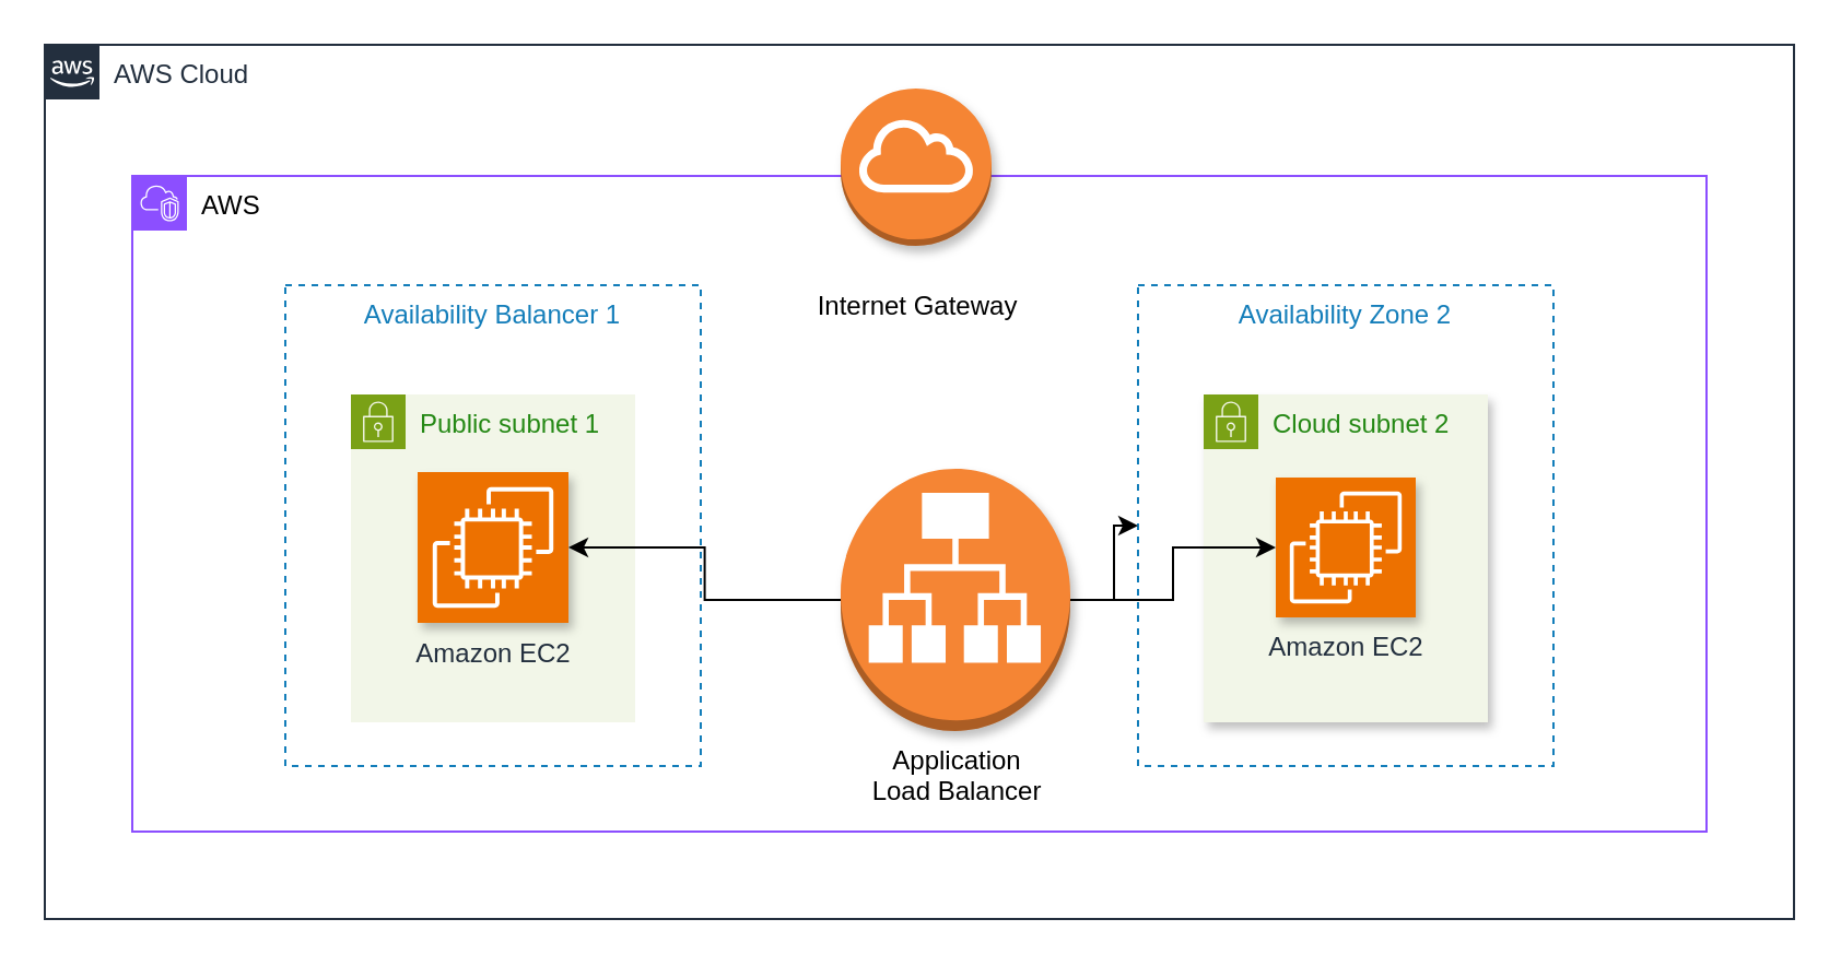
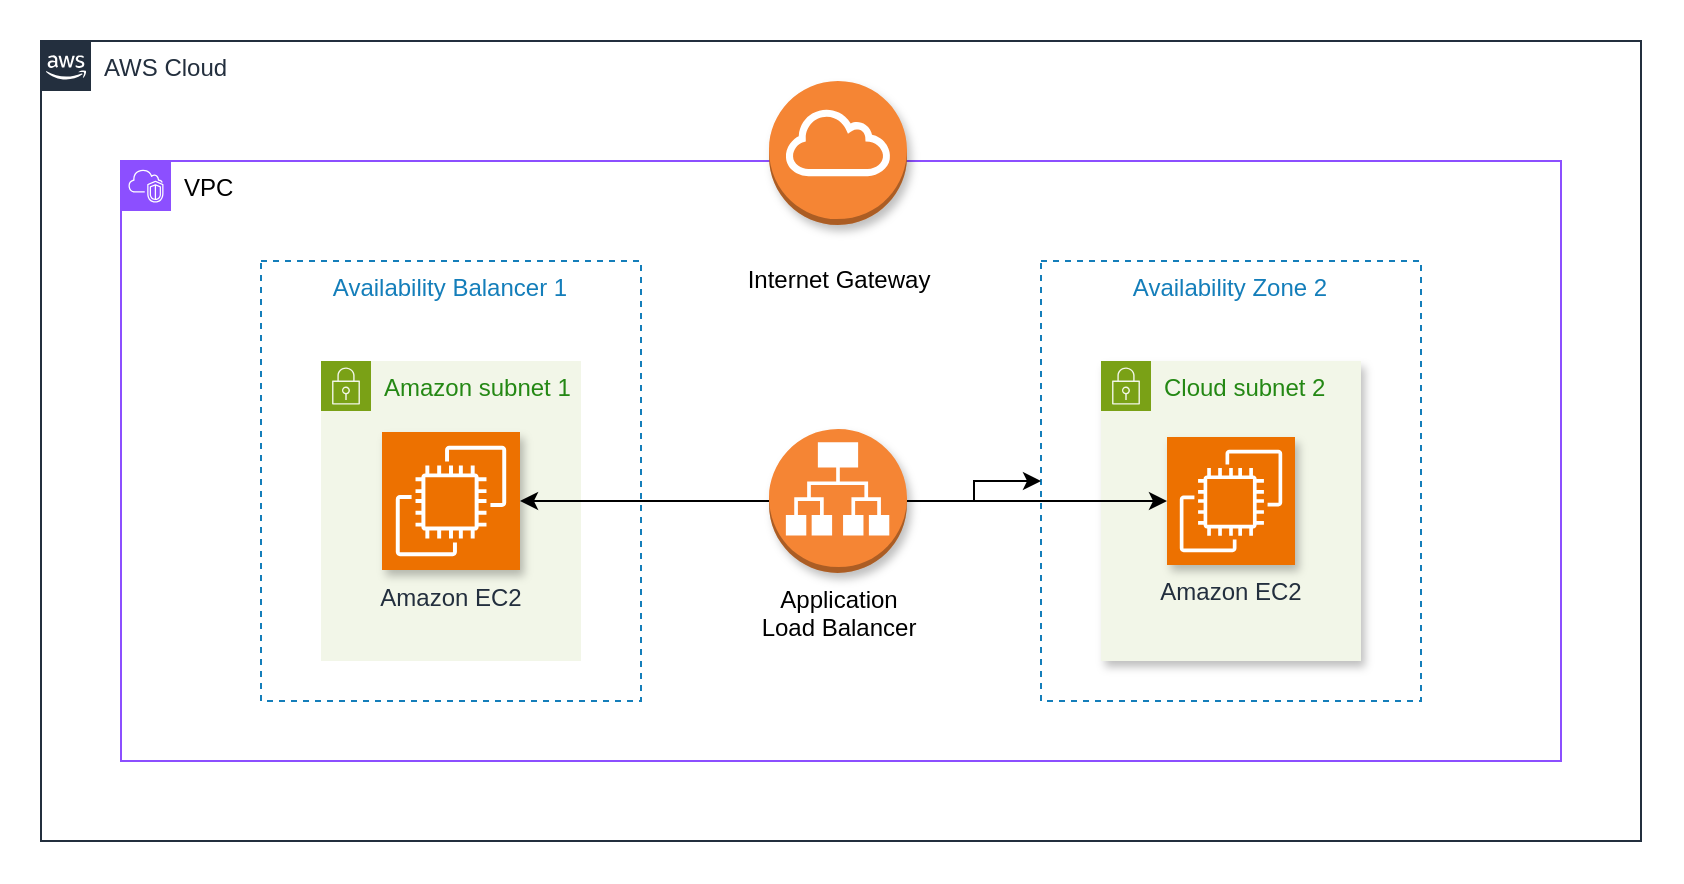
- <mxCell id="3" value="&lt;font style=&quot;color: rgb(0, 0, 0);&quot;&gt;AWS&lt;/font&gt;" style="points=[[0,0],[0.25,0],[0.5,0],[0.75,0],[1,0],[1,0.25],[1,0.5],[1,0.75],[1,1],[0.75,1],[0.5,1],[0.25,1],[0,1],[0,0.75],[0,0.5],[0,0.25]];outlineConnect=0;gradientColor=none;html=1;whiteSpace=wrap;fontSize=12;fontStyle=0;container=0;pointerEvents=0;collapsible=0;recursiveResize=0;shape=mxgraph.aws4.group;grIcon=mxgraph.aws4.group_vpc2;strokeColor=#8C4FFF;fillColor=none;verticalAlign=top;align=left;spacingLeft=30;fontColor=#AAB7B8;dashed=0;" parent="1" vertex="1"><mxGeometry x="60" y="80" width="720" height="300" as="geometry" /></mxCell>
+ <mxCell id="3" value="&lt;font style=&quot;color: rgb(0, 0, 0);&quot;&gt;VPC&lt;/font&gt;" style="points=[[0,0],[0.25,0],[0.5,0],[0.75,0],[1,0],[1,0.25],[1,0.5],[1,0.75],[1,1],[0.75,1],[0.5,1],[0.25,1],[0,1],[0,0.75],[0,0.5],[0,0.25]];outlineConnect=0;gradientColor=none;html=1;whiteSpace=wrap;fontSize=12;fontStyle=0;container=0;pointerEvents=0;collapsible=0;recursiveResize=0;shape=mxgraph.aws4.group;grIcon=mxgraph.aws4.group_vpc2;strokeColor=#8C4FFF;fillColor=none;verticalAlign=top;align=left;spacingLeft=30;fontColor=#AAB7B8;dashed=0;" parent="1" vertex="1"><mxGeometry x="60" y="80" width="720" height="300" as="geometry" /></mxCell>
- <mxCell id="6" value="Public subnet 1" style="points=[[0,0],[0.25,0],[0.5,0],[0.75,0],[1,0],[1,0.25],[1,0.5],[1,0.75],[1,1],[0.75,1],[0.5,1],[0.25,1],[0,1],[0,0.75],[0,0.5],[0,0.25]];outlineConnect=0;gradientColor=none;html=1;whiteSpace=wrap;fontSize=12;fontStyle=0;container=1;pointerEvents=0;collapsible=0;recursiveResize=0;shape=mxgraph.aws4.group;grIcon=mxgraph.aws4.group_security_group;grStroke=0;strokeColor=#7AA116;fillColor=#F2F6E8;verticalAlign=top;align=left;spacingLeft=30;fontColor=#248814;dashed=0;" parent="1" vertex="1"><mxGeometry x="160" y="180" width="130" height="150" as="geometry" /></mxCell>
+ <mxCell id="6" value="Amazon subnet 1" style="points=[[0,0],[0.25,0],[0.5,0],[0.75,0],[1,0],[1,0.25],[1,0.5],[1,0.75],[1,1],[0.75,1],[0.5,1],[0.25,1],[0,1],[0,0.75],[0,0.5],[0,0.25]];outlineConnect=0;gradientColor=none;html=1;whiteSpace=wrap;fontSize=12;fontStyle=0;container=1;pointerEvents=0;collapsible=0;recursiveResize=0;shape=mxgraph.aws4.group;grIcon=mxgraph.aws4.group_security_group;grStroke=0;strokeColor=#7AA116;fillColor=#F2F6E8;verticalAlign=top;align=left;spacingLeft=30;fontColor=#248814;dashed=0;" parent="1" vertex="1"><mxGeometry x="160" y="180" width="130" height="150" as="geometry" /></mxCell>
- <mxCell id="12" value="Application &lt;br&gt;Load Balancer" style="outlineConnect=0;dashed=0;verticalLabelPosition=bottom;verticalAlign=top;align=center;html=1;shape=mxgraph.aws3.application_load_balancer;fillColor=#F58534;gradientColor=none;shadow=1;" parent="1" vertex="1"><mxGeometry x="384" y="214" width="105" height="120" as="geometry" /></mxCell>
+ <mxCell id="12" value="Application &lt;br&gt;Load Balancer" style="outlineConnect=0;dashed=0;verticalLabelPosition=bottom;verticalAlign=top;align=center;html=1;shape=mxgraph.aws3.application_load_balancer;fillColor=#F58534;gradientColor=none;shadow=1;" parent="1" vertex="1"><mxGeometry x="384" y="214" width="69" height="72" as="geometry" /></mxCell>
